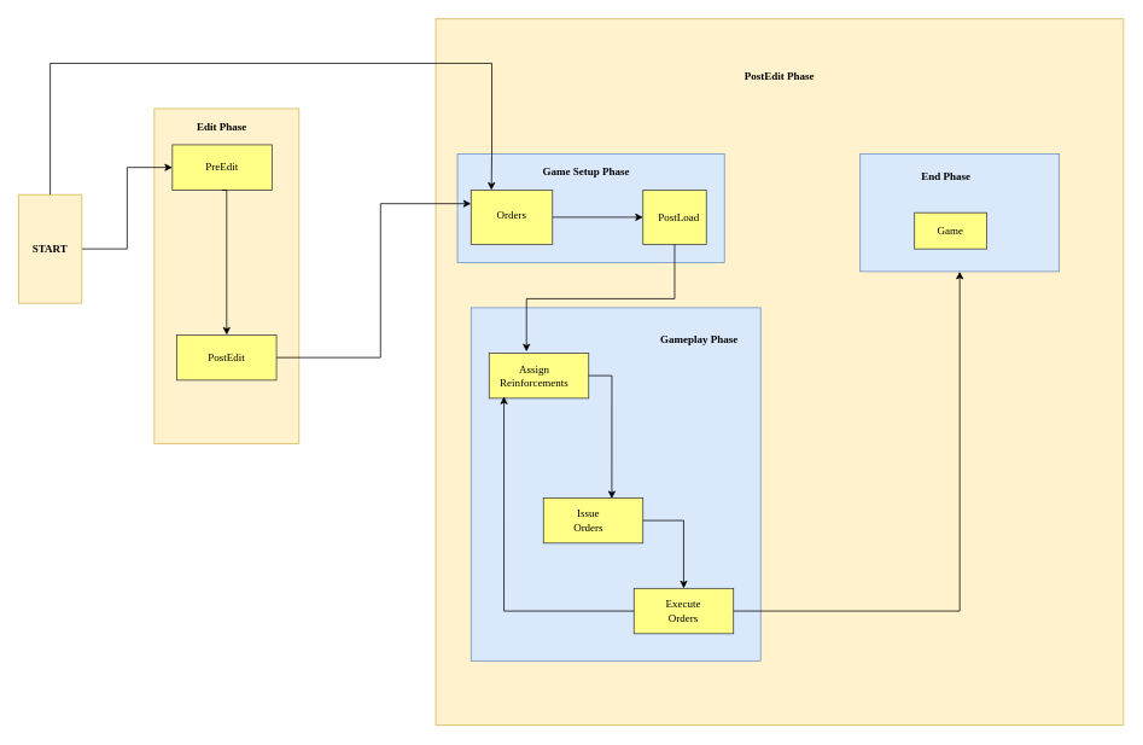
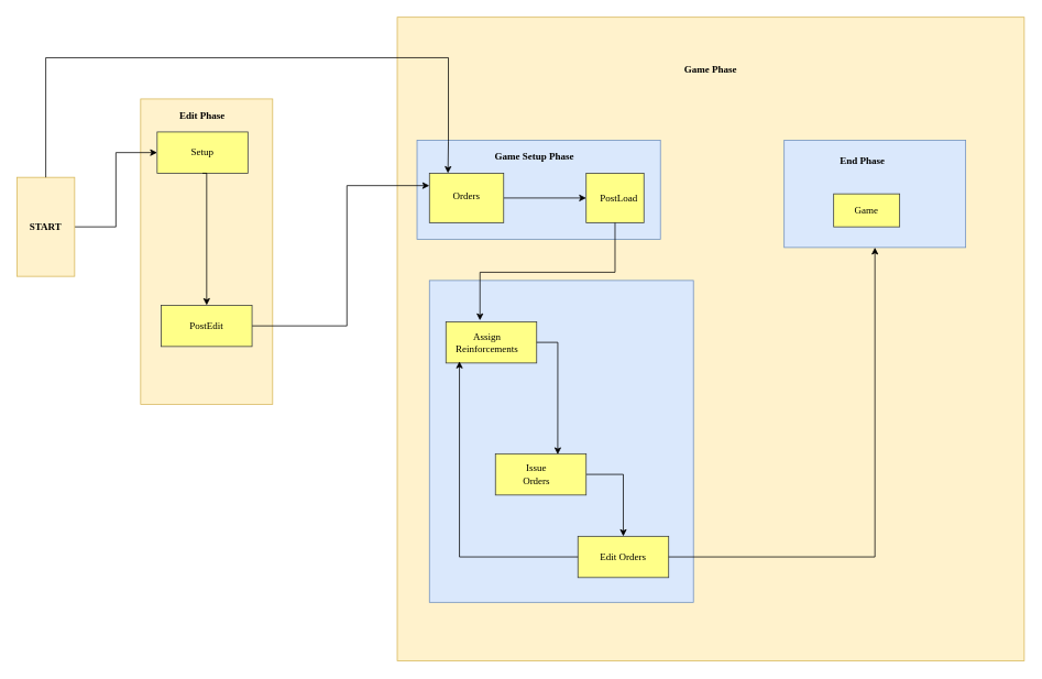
- <mxCell id="25" value="&lt;font style=&quot;font-size: 12px;&quot; face=&quot;Times New Roman&quot;&gt;&lt;b&gt;PostEdit Phase&lt;/b&gt;&lt;/font&gt;" style="text;strokeColor=none;align=center;fillColor=none;html=1;verticalAlign=middle;whiteSpace=wrap;rounded=0;" parent="1" vertex="1"><mxGeometry x="796" y="69" width="130" height="30" as="geometry" /></mxCell>
+ <mxCell id="25" value="&lt;font style=&quot;font-size: 12px;&quot; face=&quot;Times New Roman&quot;&gt;&lt;b&gt;Game Phase&lt;/b&gt;&lt;/font&gt;" style="text;strokeColor=none;align=center;fillColor=none;html=1;verticalAlign=middle;whiteSpace=wrap;rounded=0;" parent="1" vertex="1"><mxGeometry x="796" y="69" width="130" height="30" as="geometry" /></mxCell>
- <mxCell id="22" value="&lt;font style=&quot;font-size: 12px;&quot; face=&quot;Times New Roman&quot;&gt;PreEdit&lt;/font&gt;" style="text;strokeColor=none;align=center;fillColor=none;html=1;verticalAlign=middle;whiteSpace=wrap;rounded=0;" parent="1" vertex="1"><mxGeometry x="215" y="169" width="60" height="30" as="geometry" /></mxCell>
+ <mxCell id="22" value="&lt;font style=&quot;font-size: 12px;&quot; face=&quot;Times New Roman&quot;&gt;Setup&lt;/font&gt;" style="text;strokeColor=none;align=center;fillColor=none;html=1;verticalAlign=middle;whiteSpace=wrap;rounded=0;" parent="1" vertex="1"><mxGeometry x="215" y="169" width="60" height="30" as="geometry" /></mxCell>
- <mxCell id="29" value="&lt;font style=&quot;font-size: 12px;&quot; face=&quot;Times New Roman&quot;&gt;&lt;b&gt;Gameplay Phase&lt;/b&gt;&lt;/font&gt;" style="text;strokeColor=none;align=center;fillColor=none;html=1;verticalAlign=middle;whiteSpace=wrap;rounded=0;" parent="1" vertex="1"><mxGeometry x="725" y="359" width="95" height="30" as="geometry" /></mxCell>
- <mxCell id="31" value="&lt;font style=&quot;font-size: 12px;&quot; face=&quot;Times New Roman&quot;&gt;Execute Orders&lt;/font&gt;" style="text;strokeColor=none;align=center;fillColor=none;html=1;verticalAlign=middle;whiteSpace=wrap;rounded=0;" parent="1" vertex="1"><mxGeometry x="725" y="659" width="60" height="30" as="geometry" /></mxCell>
+ <mxCell id="31" value="&lt;font style=&quot;font-size: 12px;&quot; face=&quot;Times New Roman&quot;&gt;Edit Orders&lt;/font&gt;" style="text;strokeColor=none;align=center;fillColor=none;html=1;verticalAlign=middle;whiteSpace=wrap;rounded=0;" parent="1" vertex="1"><mxGeometry x="725" y="659" width="60" height="30" as="geometry" /></mxCell>
